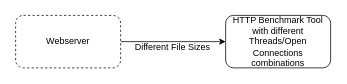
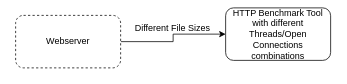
- <mxCell id="4" value="HTTP Benchmark Tool with different Threads/Open Connections combinations" style="rounded=1;whiteSpace=wrap;html=1;" vertex="1" parent="1"><mxGeometry x="300" y="20" width="140" height="70" as="geometry" /></mxCell>
+ <mxCell id="4" value="HTTP Benchmark Tool with different Threads/Open Connections combinations" style="rounded=1;whiteSpace=wrap;html=1;" vertex="1" parent="1"><mxGeometry x="300" y="10" width="140" height="70" as="geometry" /></mxCell>
- <mxCell id="5" value="Different File Sizes" style="text;html=1;align=center;verticalAlign=middle;resizable=0;points=[];autosize=1;" vertex="1" parent="1"><mxGeometry x="169" y="52" width="120" height="20" as="geometry" /></mxCell>
+ <mxCell id="5" value="Different File Sizes" style="text;html=1;align=center;verticalAlign=middle;resizable=0;points=[];autosize=1;" vertex="1" parent="1"><mxGeometry x="169" y="27" width="120" height="20" as="geometry" /></mxCell>
